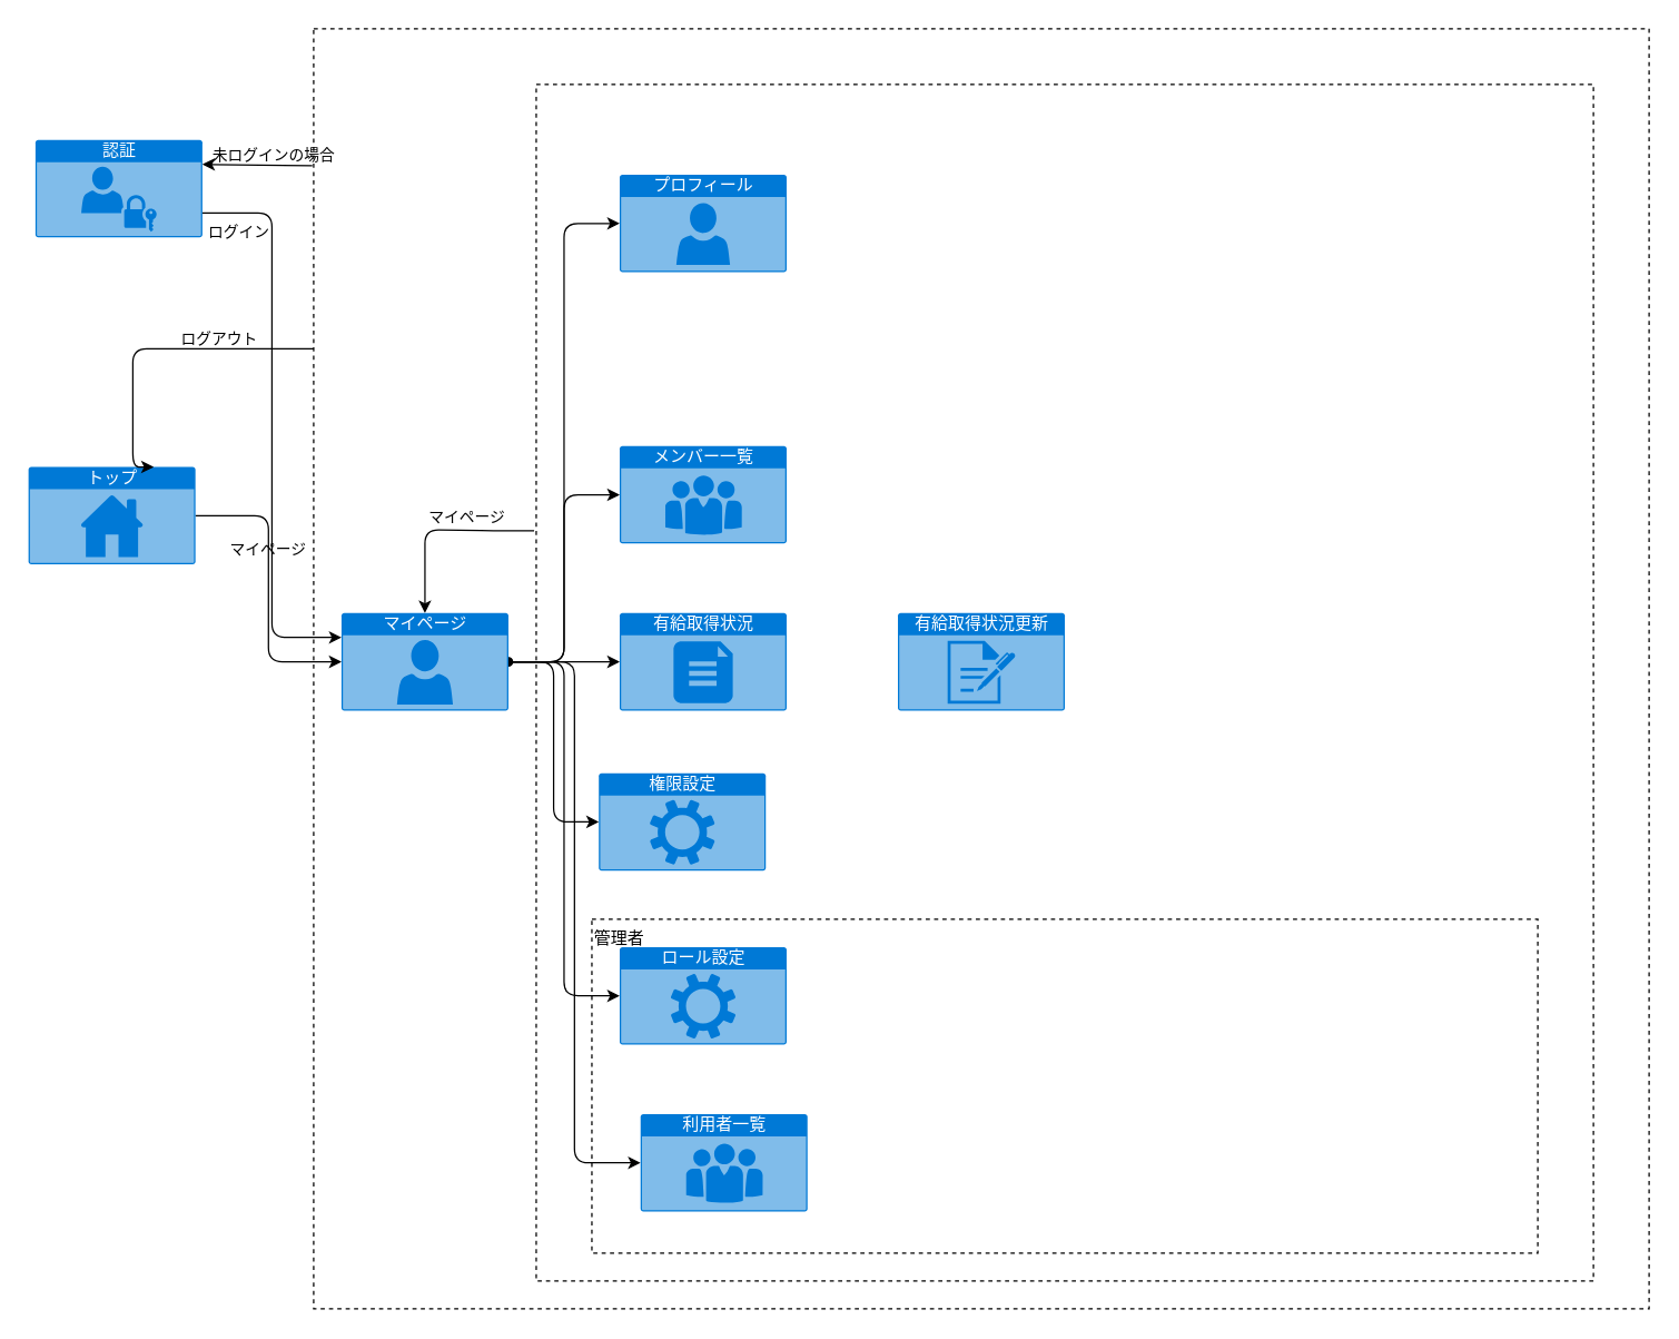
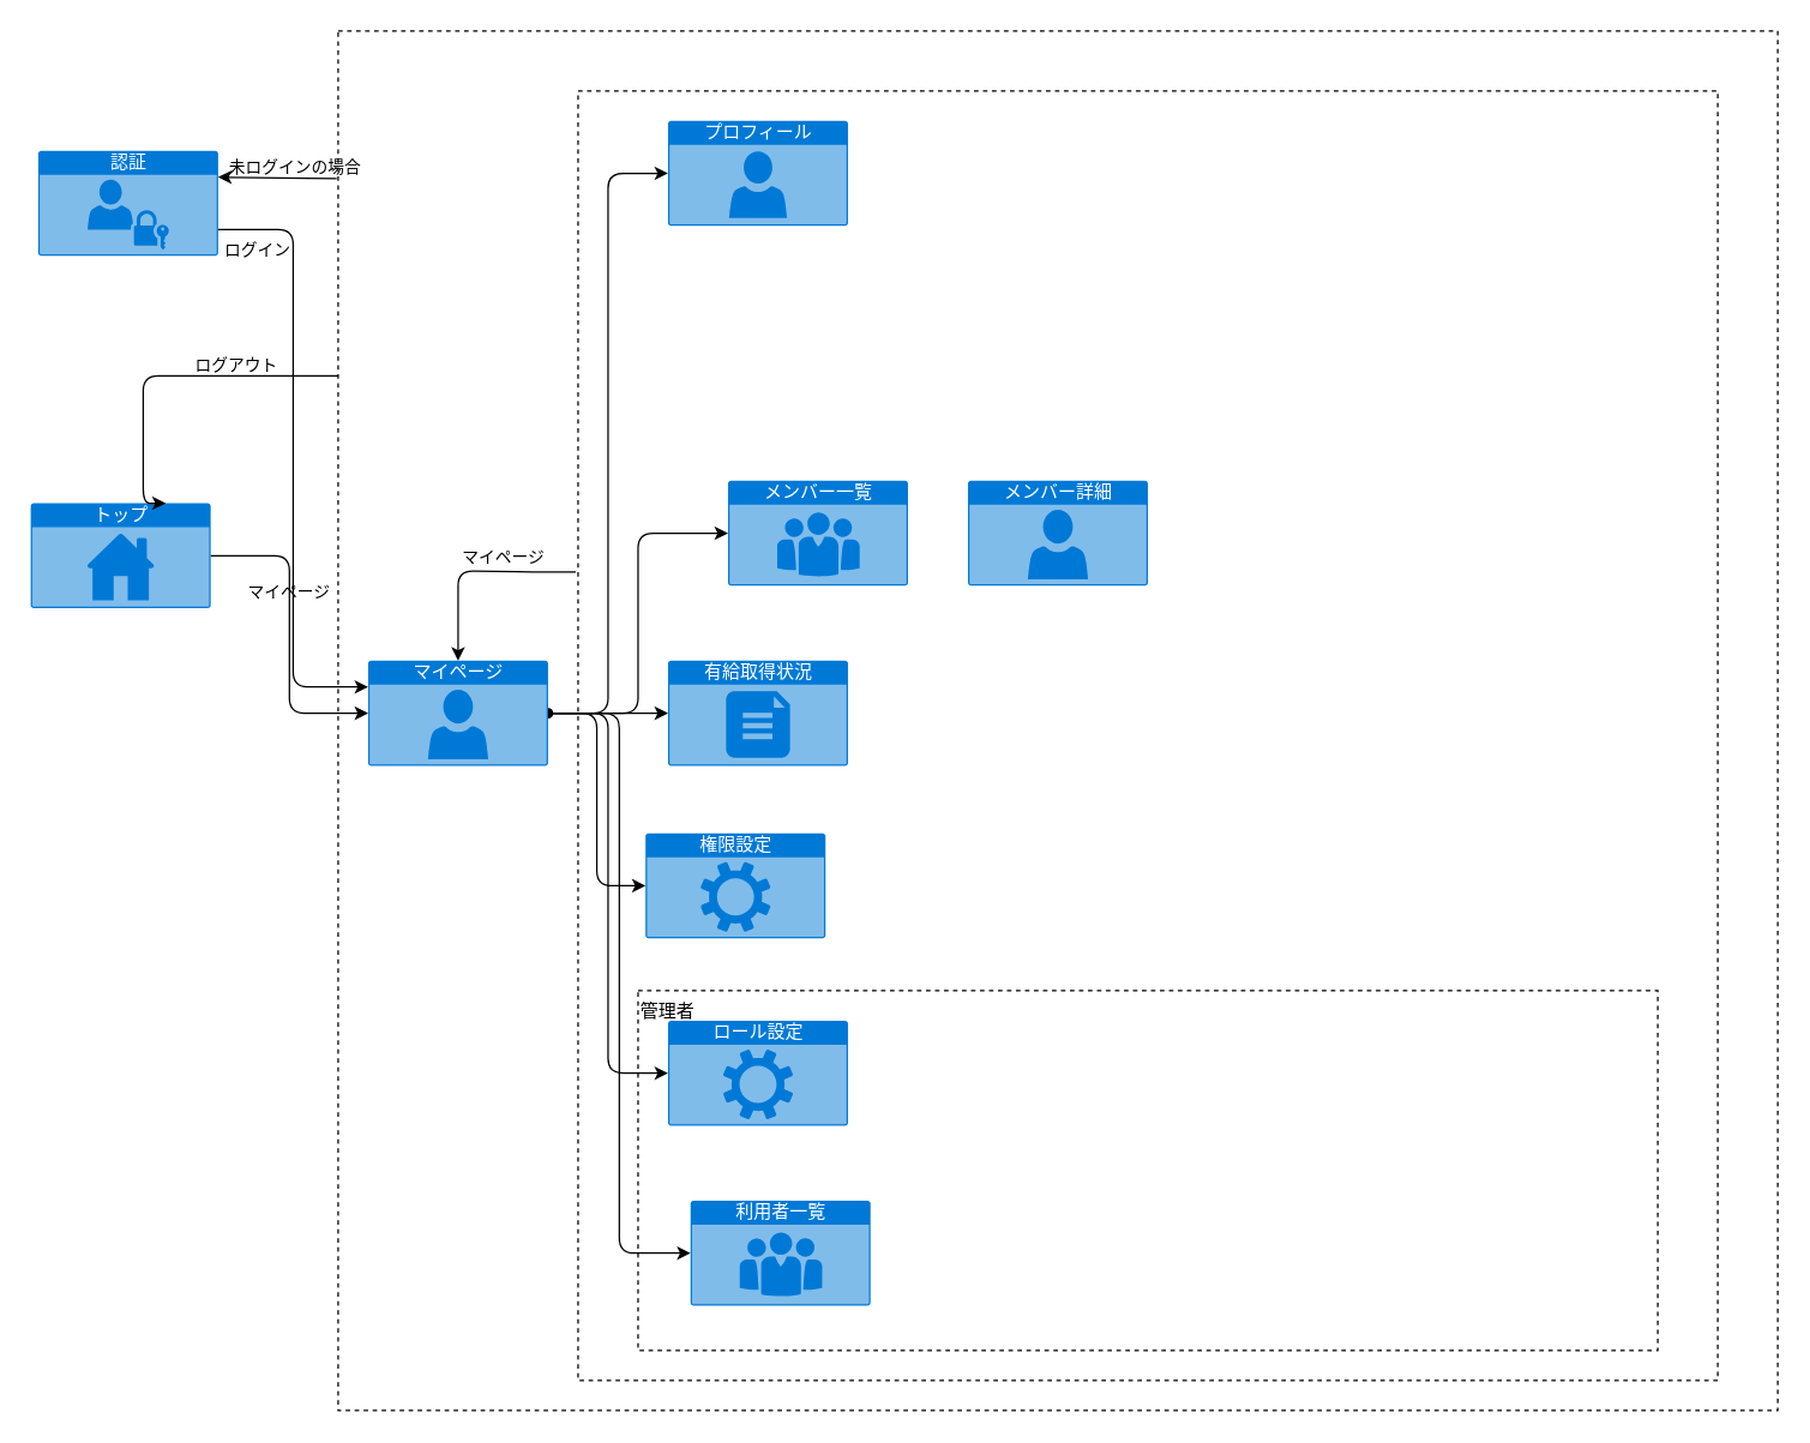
- <mxCell id="24" value="プロフィール" style="html=1;strokeColor=none;fillColor=#0079D6;labelPosition=center;verticalLabelPosition=middle;verticalAlign=top;align=center;fontSize=12;outlineConnect=0;spacingTop=-6;fontColor=#FFFFFF;sketch=0;shape=mxgraph.sitemap.profile;dashed=1;labelBackgroundColor=none;" vertex="1" parent="1"><mxGeometry x="445" y="125" width="120" height="70" as="geometry" /></mxCell>
+ <mxCell id="24" value="プロフィール" style="html=1;strokeColor=none;fillColor=#0079D6;labelPosition=center;verticalLabelPosition=middle;verticalAlign=top;align=center;fontSize=12;outlineConnect=0;spacingTop=-6;fontColor=#FFFFFF;sketch=0;shape=mxgraph.sitemap.profile;dashed=1;labelBackgroundColor=none;" vertex="1" parent="1"><mxGeometry x="445" y="80" width="120" height="70" as="geometry" /></mxCell>
- <mxCell id="27" value="メンバー一覧" style="html=1;strokeColor=none;fillColor=#0079D6;labelPosition=center;verticalLabelPosition=middle;verticalAlign=top;align=center;fontSize=12;outlineConnect=0;spacingTop=-6;fontColor=#FFFFFF;sketch=0;shape=mxgraph.sitemap.about_us;dashed=1;labelBackgroundColor=none;" vertex="1" parent="1"><mxGeometry x="445" y="320" width="120" height="70" as="geometry" /></mxCell>
+ <mxCell id="27" value="メンバー一覧" style="html=1;strokeColor=none;fillColor=#0079D6;labelPosition=center;verticalLabelPosition=middle;verticalAlign=top;align=center;fontSize=12;outlineConnect=0;spacingTop=-6;fontColor=#FFFFFF;sketch=0;shape=mxgraph.sitemap.about_us;dashed=1;labelBackgroundColor=none;" vertex="1" parent="1"><mxGeometry x="485" y="320" width="120" height="70" as="geometry" /></mxCell>
+ <mxCell id="28" value="メンバー詳細" style="html=1;strokeColor=none;fillColor=#0079D6;labelPosition=center;verticalLabelPosition=middle;verticalAlign=top;align=center;fontSize=12;outlineConnect=0;spacingTop=-6;fontColor=#FFFFFF;sketch=0;shape=mxgraph.sitemap.user;dashed=1;labelBackgroundColor=none;" vertex="1" parent="1"><mxGeometry x="645" y="320" width="120" height="70" as="geometry" /></mxCell>
- <mxCell id="30" value="有給取得状況更新" style="html=1;strokeColor=none;fillColor=#0079D6;labelPosition=center;verticalLabelPosition=middle;verticalAlign=top;align=center;fontSize=12;outlineConnect=0;spacingTop=-6;fontColor=#FFFFFF;sketch=0;shape=mxgraph.sitemap.log;dashed=1;labelBackgroundColor=none;" vertex="1" parent="1"><mxGeometry x="645" y="440" width="120" height="70" as="geometry" /></mxCell>
